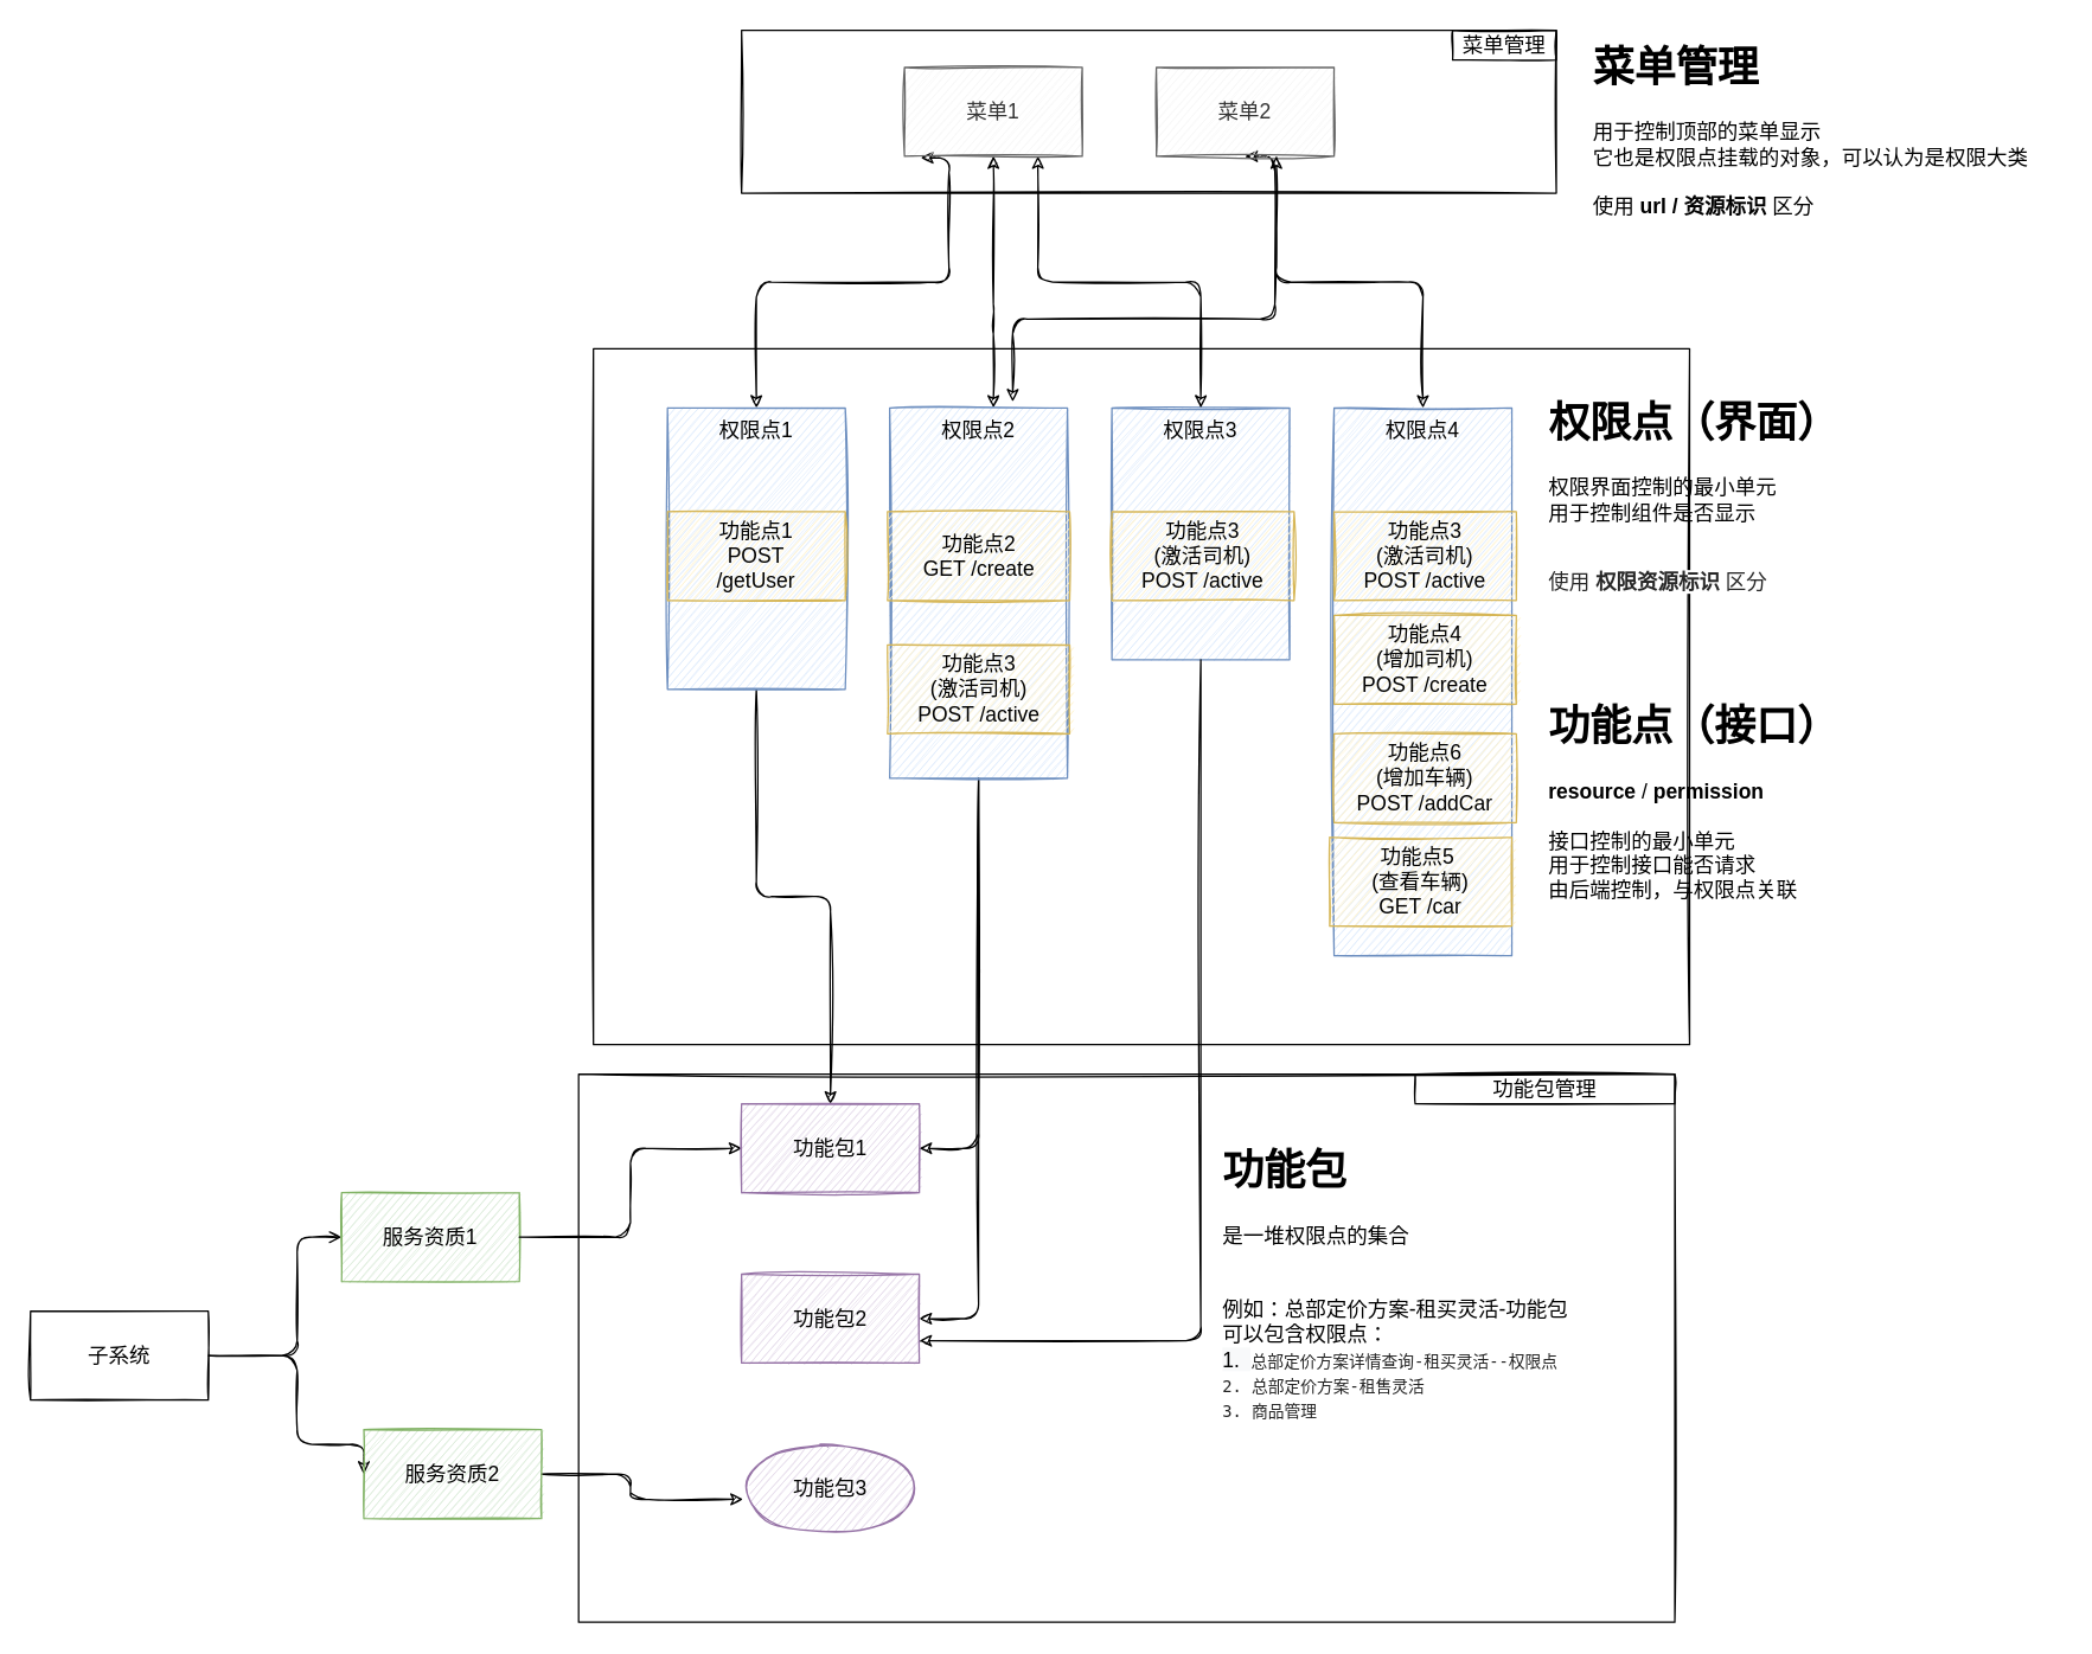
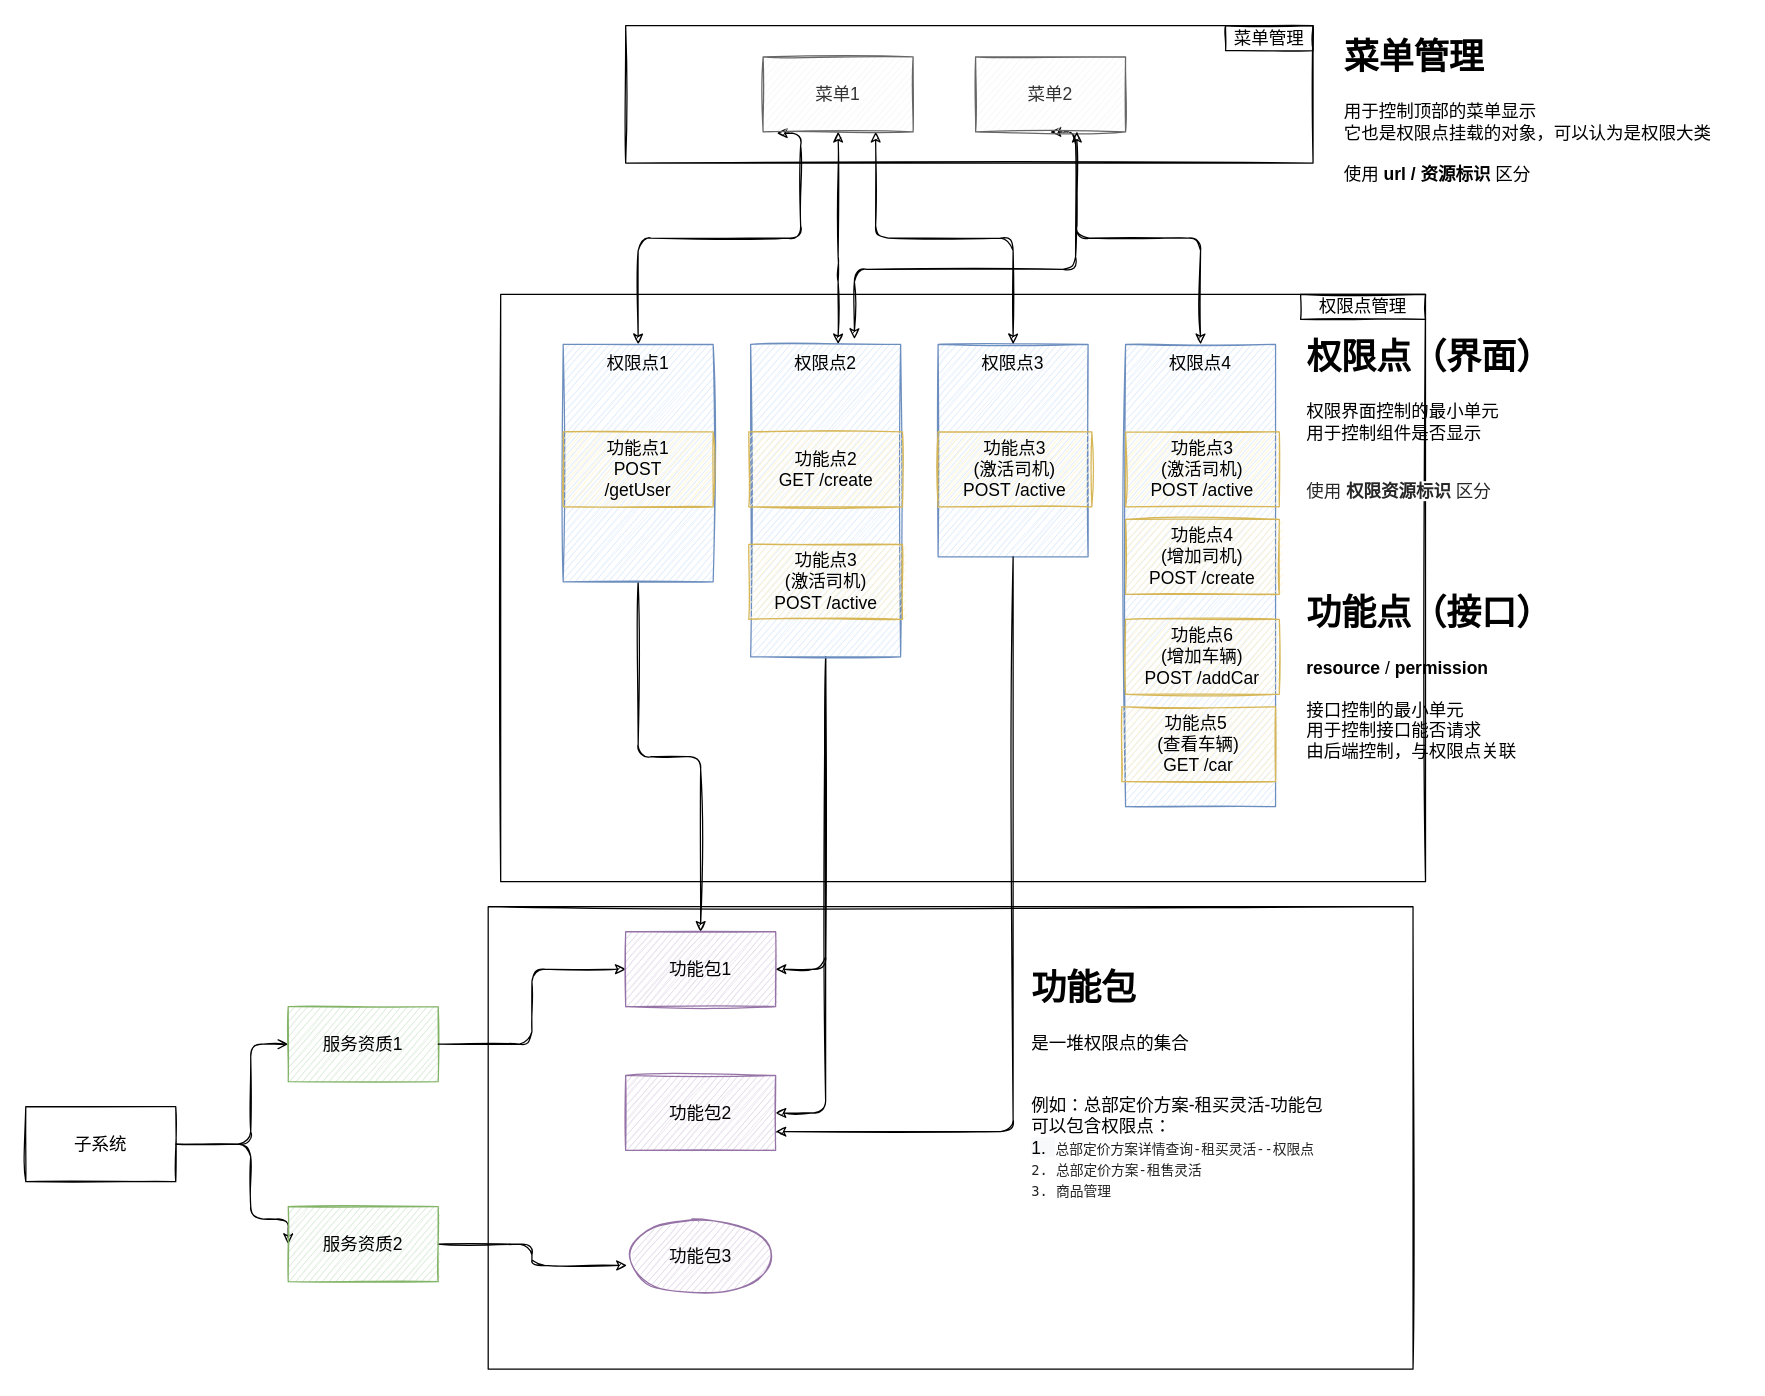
+ <mxCell id="3" value="权限点管理" style="text;html=1;fillColor=none;align=center;verticalAlign=middle;whiteSpace=wrap;sketch=1;fontFamily=Helvetica;fontSize=14;glass=0;labelBackgroundColor=none;labelBorderColor=none;strokeColor=#000000;" vertex="1" parent="1"><mxGeometry x="1040" y="235" width="100" height="20" as="geometry" /></mxCell>
- <mxCell id="7" value="功能包管理" style="text;html=1;fillColor=none;align=center;verticalAlign=middle;whiteSpace=wrap;glass=0;labelBackgroundColor=none;sketch=1;fontFamily=Helvetica;fontSize=14;strokeColor=#000000;" vertex="1" parent="5"><mxGeometry x="564.737" width="175.263" height="20" as="geometry" /></mxCell>
- <mxCell id="30" value="服务资质2" style="whiteSpace=wrap;html=1;fontSize=14;glass=0;sketch=1;fillColor=#d5e8d4;strokeColor=#82b366;" vertex="1" parent="1"><mxGeometry x="245" y="965" width="120" height="60" as="geometry" /></mxCell>
+ <mxCell id="30" value="服务资质2" style="whiteSpace=wrap;html=1;fontSize=14;glass=0;sketch=1;fillColor=#d5e8d4;strokeColor=#82b366;" vertex="1" parent="1"><mxGeometry x="230" y="965" width="120" height="60" as="geometry" /></mxCell>
